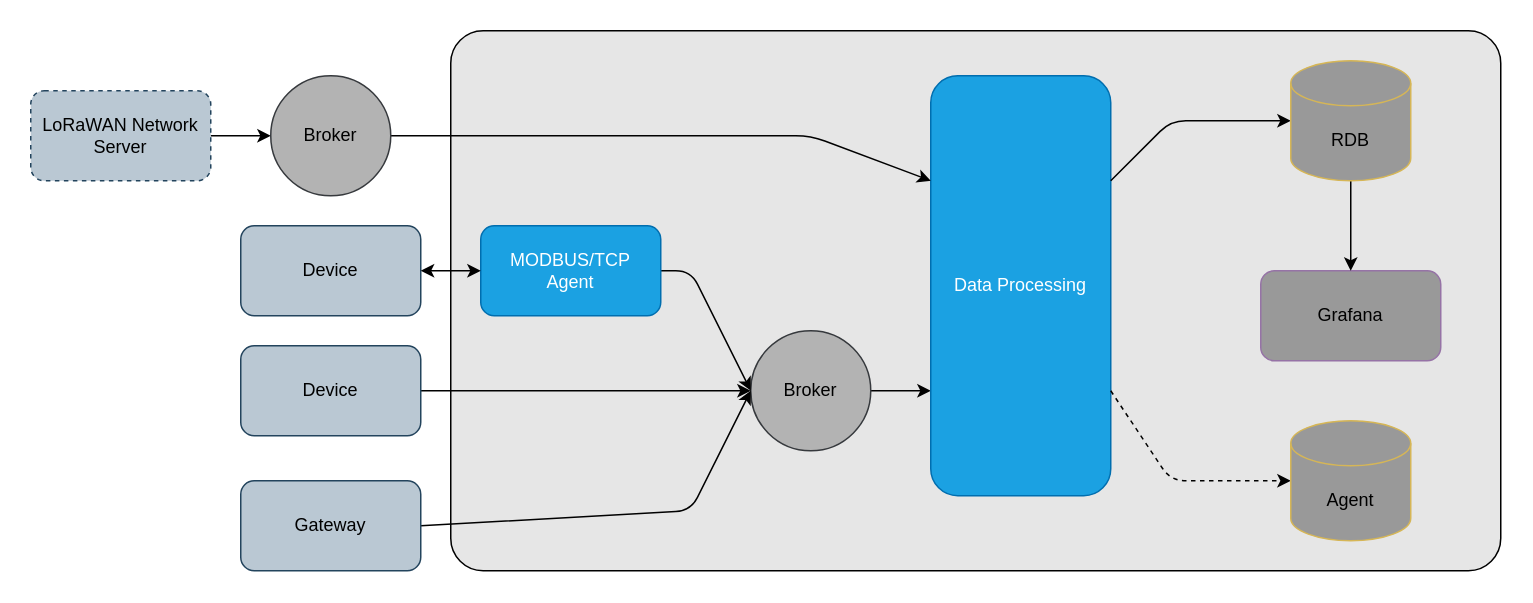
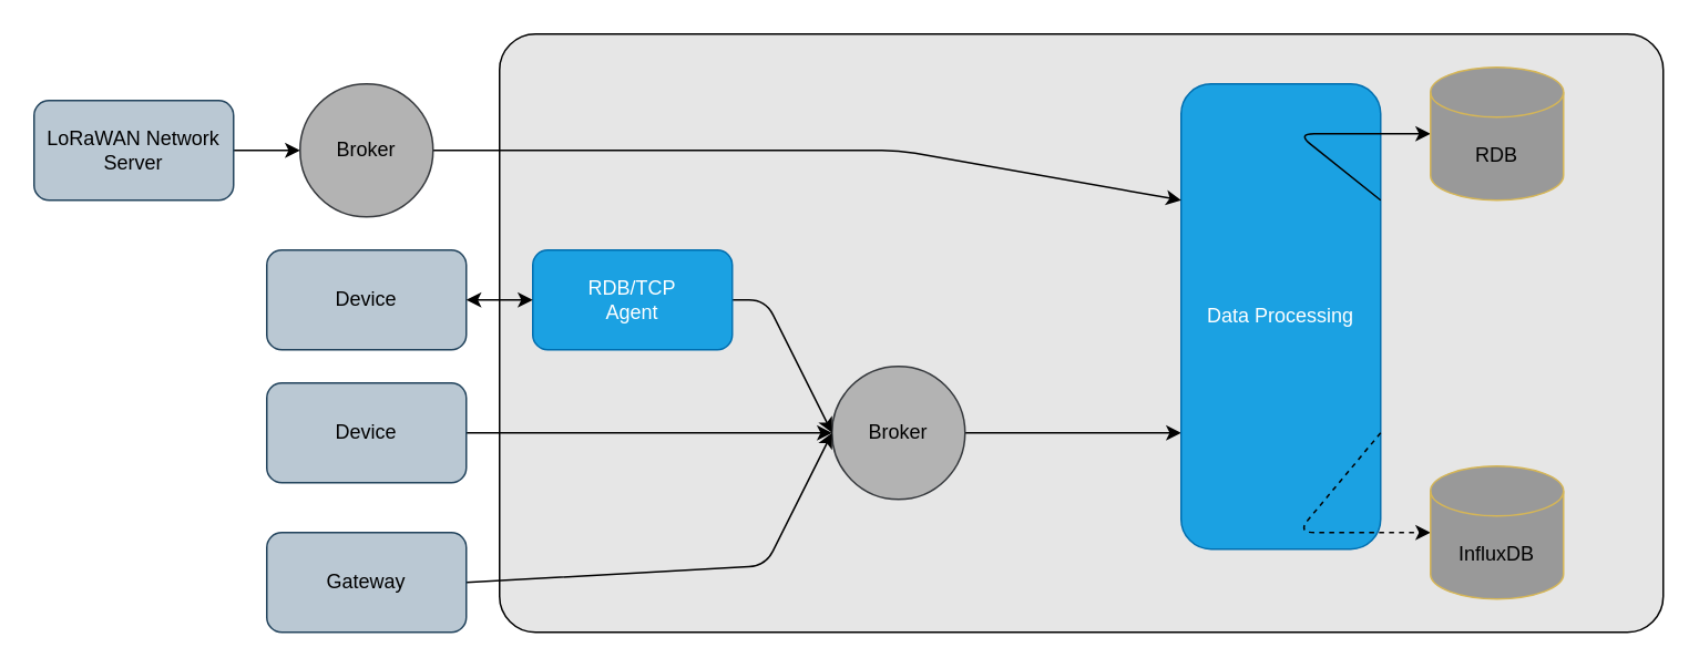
- <mxCell id="17" value="LoRaWAN Network Server" style="rounded=1;whiteSpace=wrap;html=1;fillColor=#bac8d3;strokeColor=#23445d;dashed=1;" parent="1" vertex="1"><mxGeometry x="20" y="60" width="120" height="60" as="geometry" /></mxCell>
+ <mxCell id="17" value="LoRaWAN Network Server" style="rounded=1;whiteSpace=wrap;html=1;fillColor=#bac8d3;strokeColor=#23445d;" parent="1" vertex="1"><mxGeometry x="20" y="60" width="120" height="60" as="geometry" /></mxCell>
- <mxCell id="20" style="edgeStyle=none;html=1;exitX=0.5;exitY=1;exitDx=0;exitDy=0;exitPerimeter=0;entryX=0.5;entryY=0;entryDx=0;entryDy=0;fillColor=#999999;" edge="1" parent="1" source="21" target="10"><mxGeometry relative="1" as="geometry" /></mxCell>
- <mxCell id="8" value="MODBUS/TCP&lt;br&gt;Agent" style="rounded=1;whiteSpace=wrap;html=1;fillColor=#1ba1e2;strokeColor=#006EAF;fontColor=#ffffff;" parent="1" vertex="1"><mxGeometry x="320" y="150" width="120" height="60" as="geometry" /></mxCell>
+ <mxCell id="8" value="RDB/TCP&lt;br&gt;Agent" style="rounded=1;whiteSpace=wrap;html=1;fillColor=#1ba1e2;strokeColor=#006EAF;fontColor=#ffffff;" parent="1" vertex="1"><mxGeometry x="320" y="150" width="120" height="60" as="geometry" /></mxCell>
- <mxCell id="5" value="Data Processing" style="rounded=1;whiteSpace=wrap;html=1;fillColor=#1ba1e2;strokeColor=#006EAF;fontColor=#ffffff;" parent="1" vertex="1"><mxGeometry x="620" y="50" width="120" height="280" as="geometry" /></mxCell>
+ <mxCell id="5" value="Data Processing" style="rounded=1;whiteSpace=wrap;html=1;fillColor=#1ba1e2;strokeColor=#006EAF;fontColor=#ffffff;" parent="1" vertex="1"><mxGeometry x="710" y="50" width="120" height="280" as="geometry" /></mxCell>
- <mxCell id="10" value="Grafana" style="rounded=1;whiteSpace=wrap;html=1;fillColor=#999999;strokeColor=#9673a6;" parent="1" vertex="1"><mxGeometry x="840" y="180" width="120" height="60" as="geometry" /></mxCell>
- <mxCell id="9" value="Agent" style="shape=cylinder3;whiteSpace=wrap;html=1;boundedLbl=1;backgroundOutline=1;size=15;fillColor=#999999;strokeColor=#d6b656;" parent="1" vertex="1"><mxGeometry x="860" y="280" width="80" height="80" as="geometry" /></mxCell>
+ <mxCell id="9" value="InfluxDB" style="shape=cylinder3;whiteSpace=wrap;html=1;boundedLbl=1;backgroundOutline=1;size=15;fillColor=#999999;strokeColor=#d6b656;" parent="1" vertex="1"><mxGeometry x="860" y="280" width="80" height="80" as="geometry" /></mxCell>
